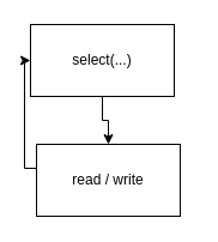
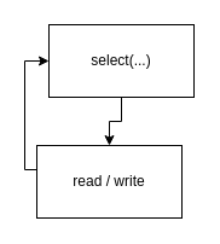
- <mxCell id="3" value="select(...)" style="rounded=0;whiteSpace=wrap;html=1;" parent="1" vertex="1"><mxGeometry x="25" y="20" width="120" height="60" as="geometry" /></mxCell>
+ <mxCell id="3" value="select(...)" style="rounded=0;whiteSpace=wrap;html=1;" parent="1" vertex="1"><mxGeometry x="40" y="20" width="120" height="60" as="geometry" /></mxCell>
